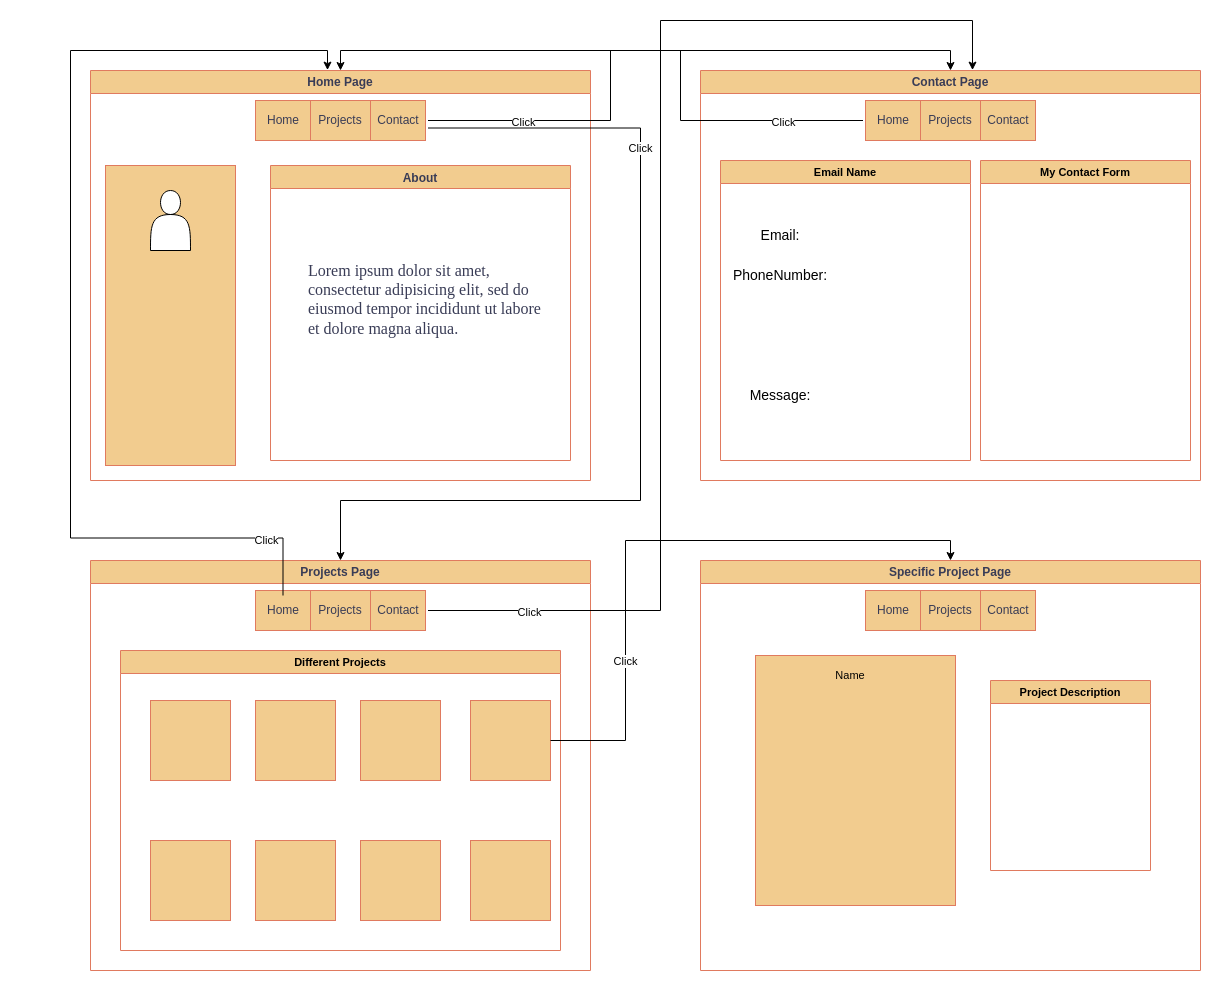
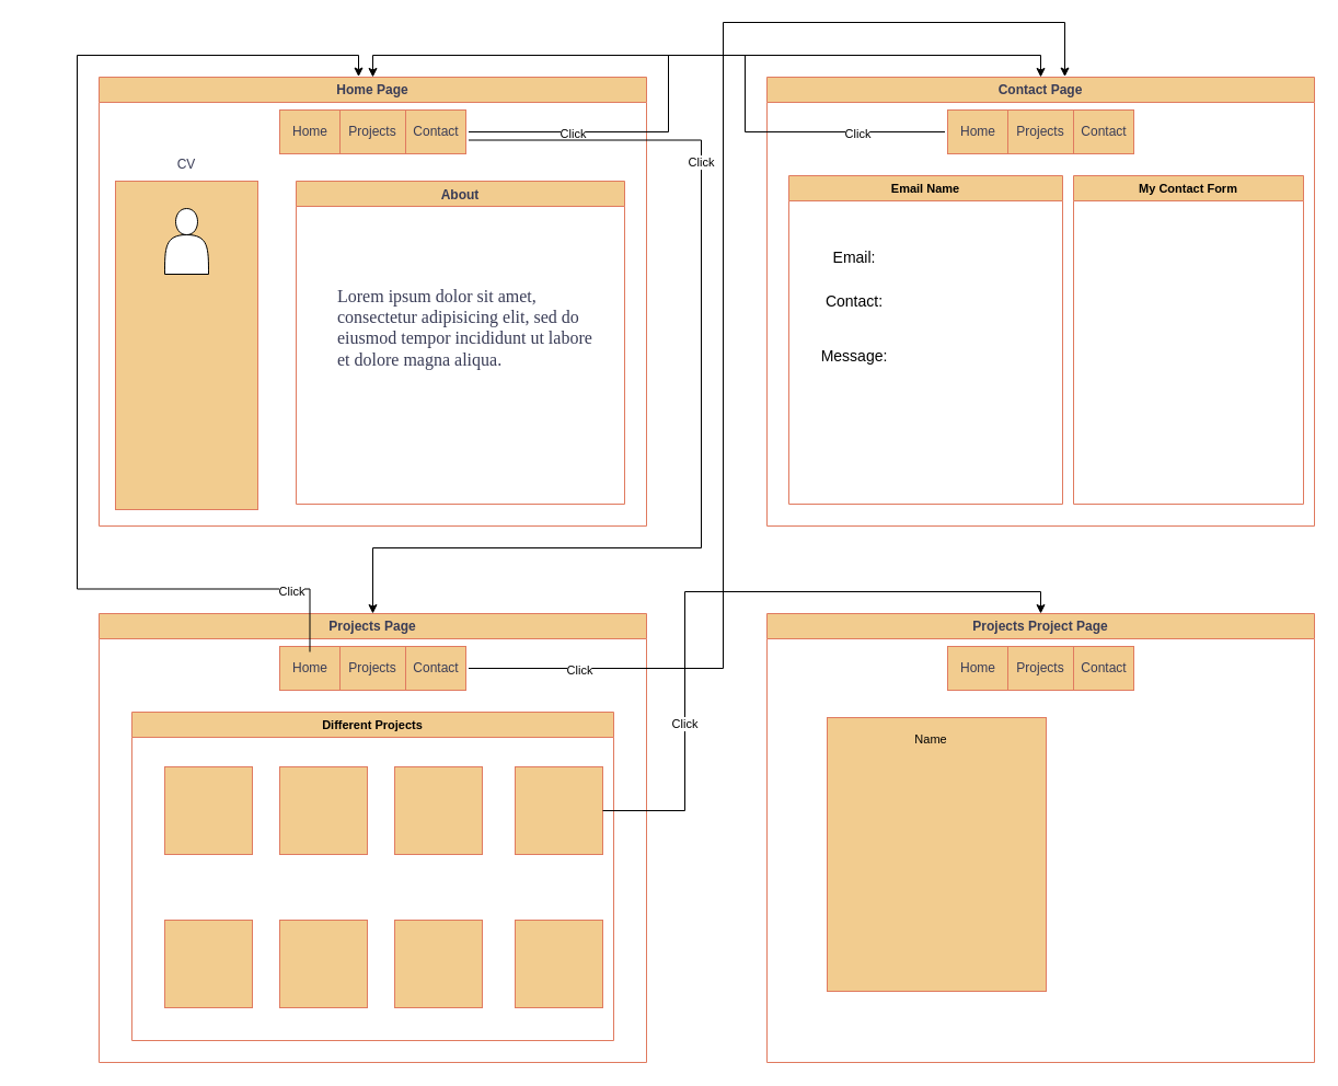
+ <mxCell id="11" value="CV" style="text;html=1;strokeColor=none;fillColor=none;align=center;verticalAlign=middle;whiteSpace=wrap;rounded=0;labelBackgroundColor=none;fontColor=#393C56;" vertex="1" parent="2"><mxGeometry x="50" y="65" width="60" height="30" as="geometry" /></mxCell>
- <mxCell id="25" value="&lt;font style=&quot;font-size: 14px;&quot;&gt;PhoneNumber:&lt;/font&gt;" style="text;html=1;strokeColor=none;fillColor=none;align=center;verticalAlign=middle;whiteSpace=wrap;rounded=0;fontSize=11;fontFamily=Helvetica;fontColor=default;" vertex="1" parent="23"><mxGeometry x="30" y="100" width="60" height="30" as="geometry" /></mxCell>
+ <mxCell id="25" value="&lt;font style=&quot;font-size: 14px;&quot;&gt;Contact:&lt;/font&gt;" style="text;html=1;strokeColor=none;fillColor=none;align=center;verticalAlign=middle;whiteSpace=wrap;rounded=0;fontSize=11;fontFamily=Helvetica;fontColor=default;" vertex="1" parent="23"><mxGeometry x="30" y="100" width="60" height="30" as="geometry" /></mxCell>
- <mxCell id="26" value="&lt;font style=&quot;font-size: 14px;&quot;&gt;Message:&lt;/font&gt;" style="text;html=1;strokeColor=none;fillColor=none;align=center;verticalAlign=middle;whiteSpace=wrap;rounded=0;fontSize=11;fontFamily=Helvetica;fontColor=default;" vertex="1" parent="23"><mxGeometry x="30" y="220" width="60" height="30" as="geometry" /></mxCell>
+ <mxCell id="26" value="&lt;font style=&quot;font-size: 14px;&quot;&gt;Message:&lt;/font&gt;" style="text;html=1;strokeColor=none;fillColor=none;align=center;verticalAlign=middle;whiteSpace=wrap;rounded=0;fontSize=11;fontFamily=Helvetica;fontColor=default;" vertex="1" parent="23"><mxGeometry x="30" y="150" width="60" height="30" as="geometry" /></mxCell>
- <mxCell id="28" value="Specific Project Page" style="swimlane;whiteSpace=wrap;html=1;fillColor=#F2CC8F;strokeColor=#E07A5F;swimlaneFillColor=default;labelBorderColor=none;labelBackgroundColor=none;fontColor=#393C56;" vertex="1" parent="1"><mxGeometry x="700" y="560" width="500" height="410" as="geometry" /></mxCell>
+ <mxCell id="28" value="Projects Project Page" style="swimlane;whiteSpace=wrap;html=1;fillColor=#F2CC8F;strokeColor=#E07A5F;swimlaneFillColor=default;labelBorderColor=none;labelBackgroundColor=none;fontColor=#393C56;" vertex="1" parent="1"><mxGeometry x="700" y="560" width="500" height="410" as="geometry" /></mxCell>
- <mxCell id="36" value="Project Description" style="swimlane;whiteSpace=wrap;html=1;strokeColor=#E07A5F;fontFamily=Helvetica;fontSize=11;fontColor=default;fillColor=#F2CC8F;" vertex="1" parent="28"><mxGeometry x="290" y="120" width="160" height="190" as="geometry" /></mxCell>
